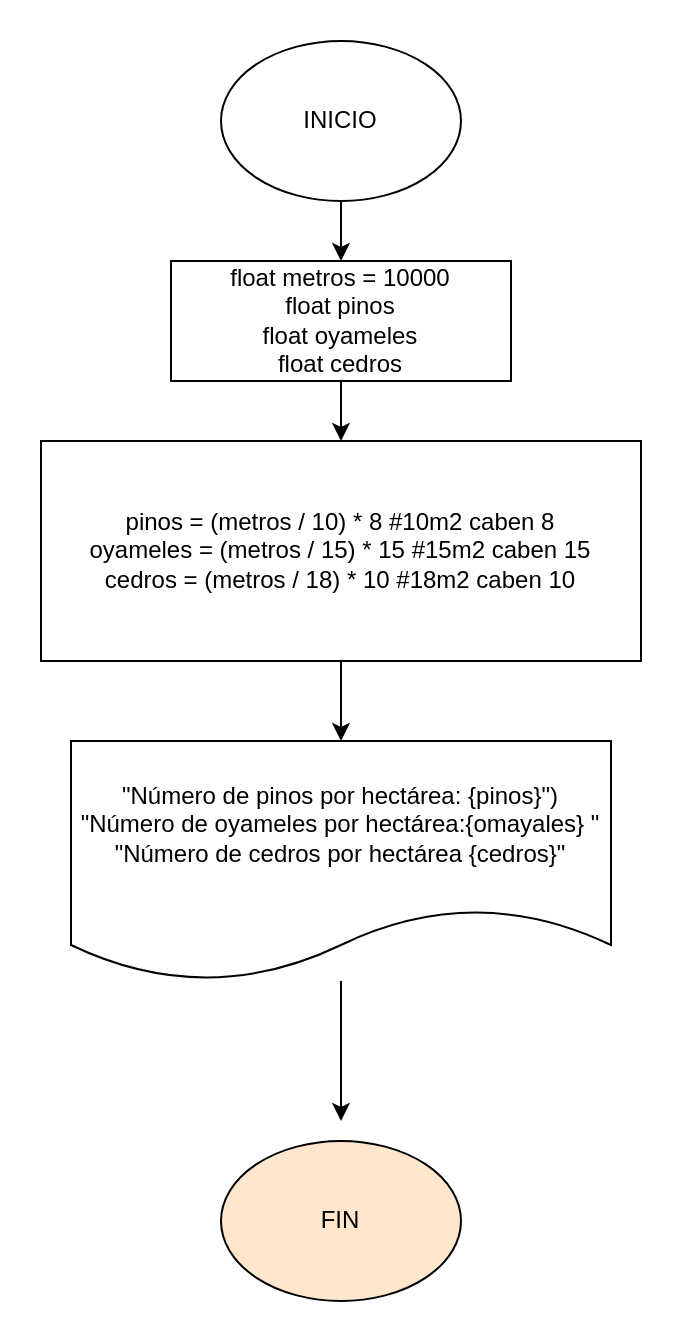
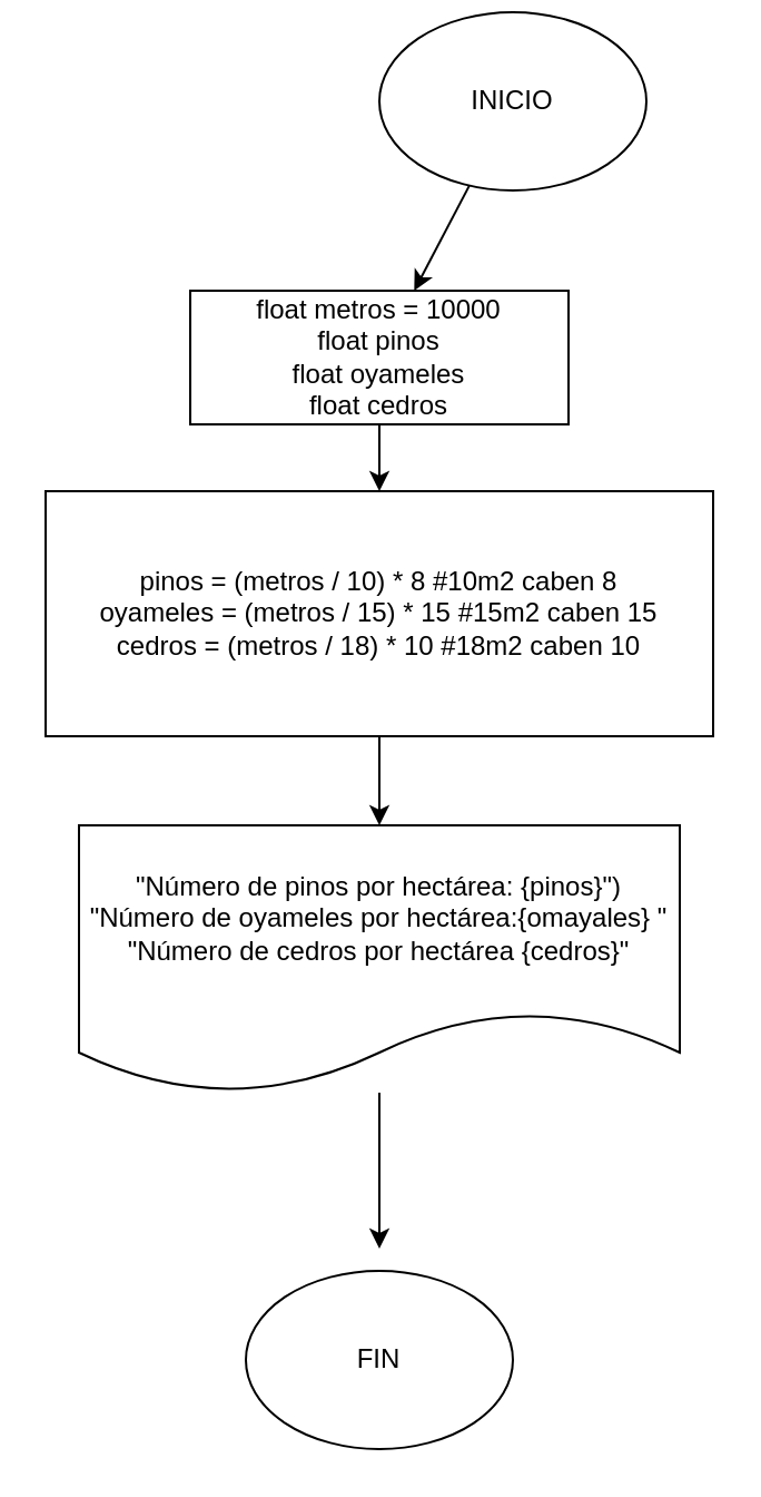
- <mxCell id="3" value="INICIO" style="ellipse;whiteSpace=wrap;html=1;" vertex="1" parent="1"><mxGeometry x="110" y="20" width="120" height="80" as="geometry" /></mxCell>
+ <mxCell id="3" value="INICIO" style="ellipse;whiteSpace=wrap;html=1;" vertex="1" parent="1"><mxGeometry x="170" y="5" width="120" height="80" as="geometry" /></mxCell>
- <mxCell id="10" value="FIN" style="ellipse;whiteSpace=wrap;html=1;fillColor=#ffe6cc;" vertex="1" parent="1"><mxGeometry x="110" y="570" width="120" height="80" as="geometry" /></mxCell>
+ <mxCell id="10" value="FIN" style="ellipse;whiteSpace=wrap;html=1;" vertex="1" parent="1"><mxGeometry x="110" y="570" width="120" height="80" as="geometry" /></mxCell>
